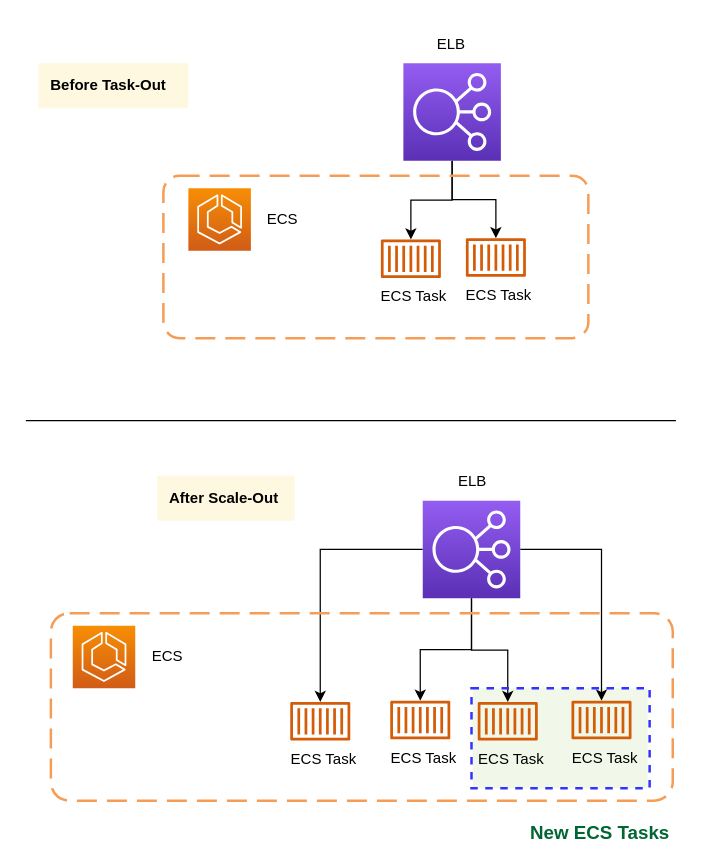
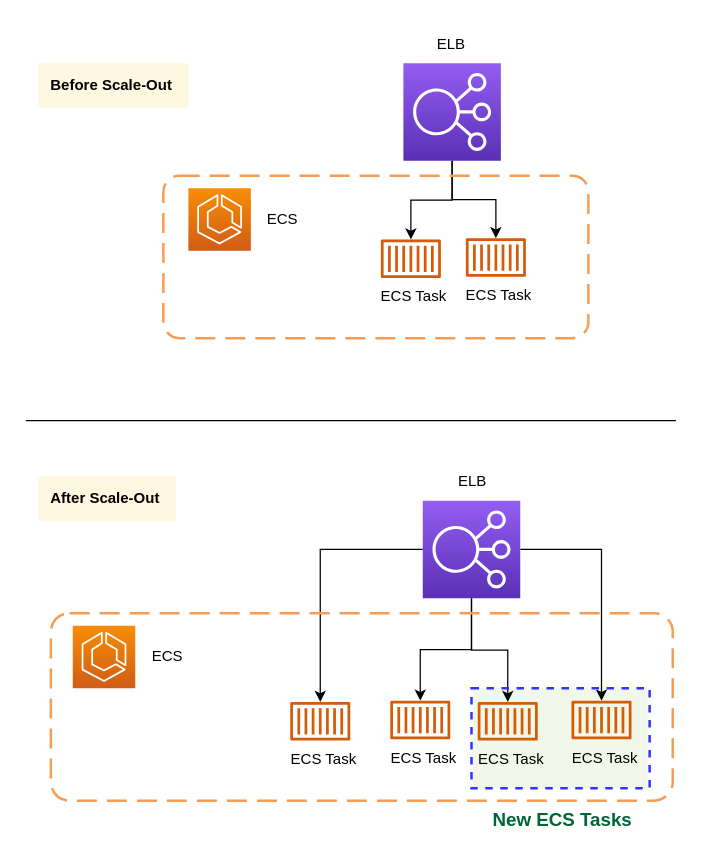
- <mxCell id="40" value="&lt;b&gt;&lt;font color=&quot;#000000&quot;&gt;Before Task-Out&lt;/font&gt;&lt;/b&gt;" style="sketch=0;points=[[0,0,0],[0.25,0,0],[0.5,0,0],[0.75,0,0],[1,0,0],[1,0.25,0],[1,0.5,0],[1,0.75,0],[1,1,0],[0.75,1,0],[0.5,1,0],[0.25,1,0],[0,1,0],[0,0.75,0],[0,0.5,0],[0,0.25,0]];rounded=1;absoluteArcSize=1;arcSize=2;html=1;strokeColor=none;gradientColor=none;shadow=0;dashed=0;fontSize=12;fontColor=#9E9E9E;align=left;verticalAlign=top;spacing=10;spacingTop=-4;fillColor=#FFF8E1;" vertex="1" parent="1"><mxGeometry x="30" y="50" width="120" height="36" as="geometry" /></mxCell>
+ <mxCell id="40" value="&lt;b&gt;&lt;font color=&quot;#000000&quot;&gt;Before Scale-Out&lt;/font&gt;&lt;/b&gt;" style="sketch=0;points=[[0,0,0],[0.25,0,0],[0.5,0,0],[0.75,0,0],[1,0,0],[1,0.25,0],[1,0.5,0],[1,0.75,0],[1,1,0],[0.75,1,0],[0.5,1,0],[0.25,1,0],[0,1,0],[0,0.75,0],[0,0.5,0],[0,0.25,0]];rounded=1;absoluteArcSize=1;arcSize=2;html=1;strokeColor=none;gradientColor=none;shadow=0;dashed=0;fontSize=12;fontColor=#9E9E9E;align=left;verticalAlign=top;spacing=10;spacingTop=-4;fillColor=#FFF8E1;" vertex="1" parent="1"><mxGeometry x="30" y="50" width="120" height="36" as="geometry" /></mxCell>
- <mxCell id="39" value="&lt;b&gt;&lt;font color=&quot;#000000&quot;&gt;After Scale-Out&lt;/font&gt;&lt;/b&gt;" style="sketch=0;points=[[0,0,0],[0.25,0,0],[0.5,0,0],[0.75,0,0],[1,0,0],[1,0.25,0],[1,0.5,0],[1,0.75,0],[1,1,0],[0.75,1,0],[0.5,1,0],[0.25,1,0],[0,1,0],[0,0.75,0],[0,0.5,0],[0,0.25,0]];rounded=1;absoluteArcSize=1;arcSize=2;html=1;strokeColor=none;gradientColor=none;shadow=0;dashed=0;fontSize=12;fontColor=#9E9E9E;align=left;verticalAlign=top;spacing=10;spacingTop=-4;fillColor=#FFF8E1;" vertex="1" parent="1"><mxGeometry x="125" y="380" width="110" height="36" as="geometry" /></mxCell>
+ <mxCell id="39" value="&lt;b&gt;&lt;font color=&quot;#000000&quot;&gt;After Scale-Out&lt;/font&gt;&lt;/b&gt;" style="sketch=0;points=[[0,0,0],[0.25,0,0],[0.5,0,0],[0.75,0,0],[1,0,0],[1,0.25,0],[1,0.5,0],[1,0.75,0],[1,1,0],[0.75,1,0],[0.5,1,0],[0.25,1,0],[0,1,0],[0,0.75,0],[0,0.5,0],[0,0.25,0]];rounded=1;absoluteArcSize=1;arcSize=2;html=1;strokeColor=none;gradientColor=none;shadow=0;dashed=0;fontSize=12;fontColor=#9E9E9E;align=left;verticalAlign=top;spacing=10;spacingTop=-4;fillColor=#FFF8E1;" vertex="1" parent="1"><mxGeometry x="30" y="380" width="110" height="36" as="geometry" /></mxCell>
- <mxCell id="42" value="New ECS Tasks" style="text;html=1;align=center;verticalAlign=middle;resizable=0;points=[];autosize=1;strokeColor=none;fillColor=none;fontColor=#006633;fontStyle=1;fontSize=15;" vertex="1" parent="1"><mxGeometry x="413.5" y="650" width="130" height="30" as="geometry" /></mxCell>
+ <mxCell id="42" value="New ECS Tasks" style="text;html=1;align=center;verticalAlign=middle;resizable=0;points=[];autosize=1;strokeColor=none;fillColor=none;fontColor=#006633;fontStyle=1;fontSize=15;" vertex="1" parent="1"><mxGeometry x="383.5" y="640" width="130" height="30" as="geometry" /></mxCell>
